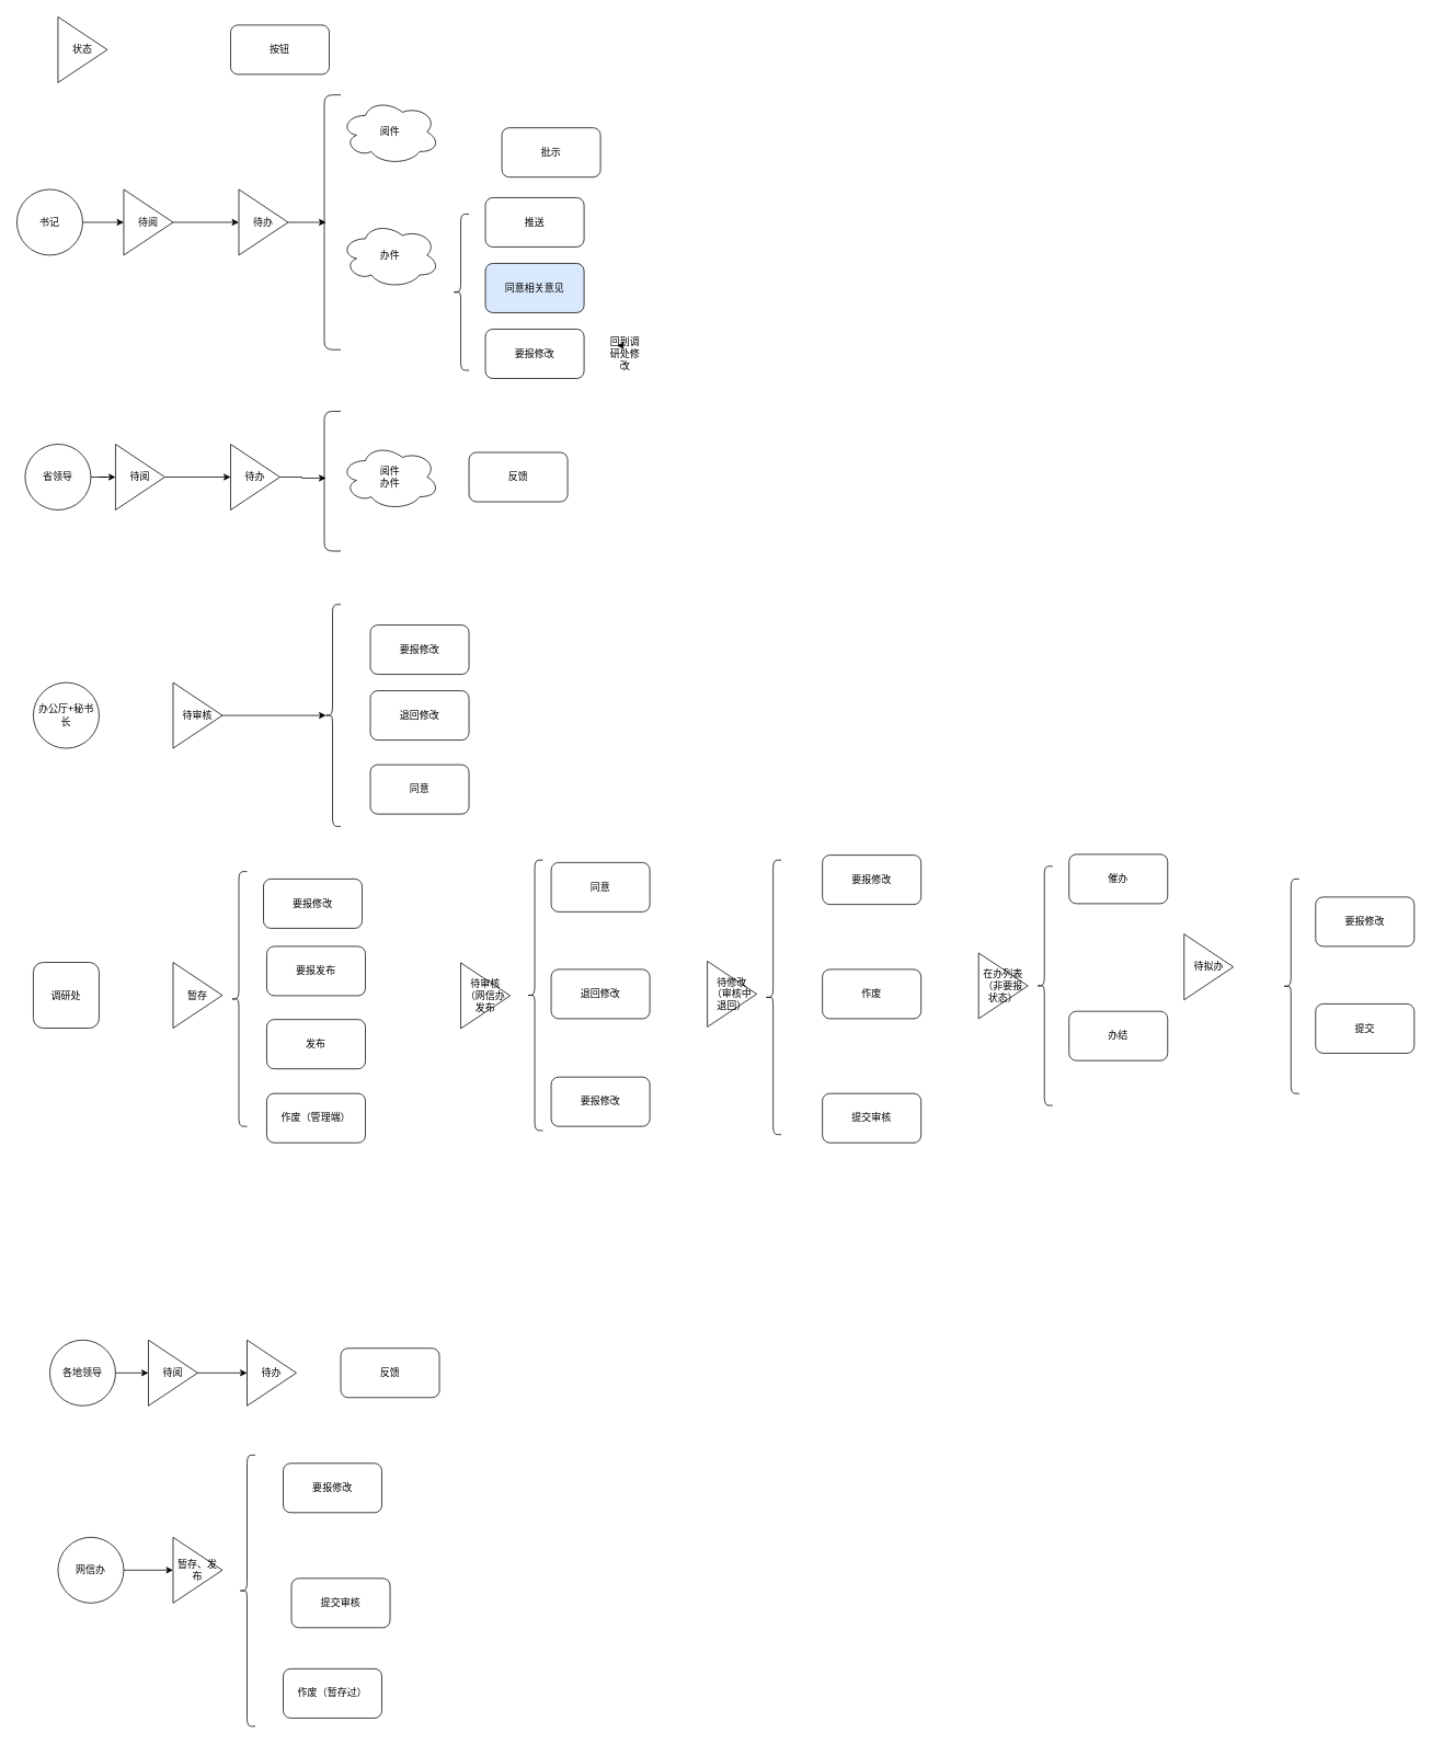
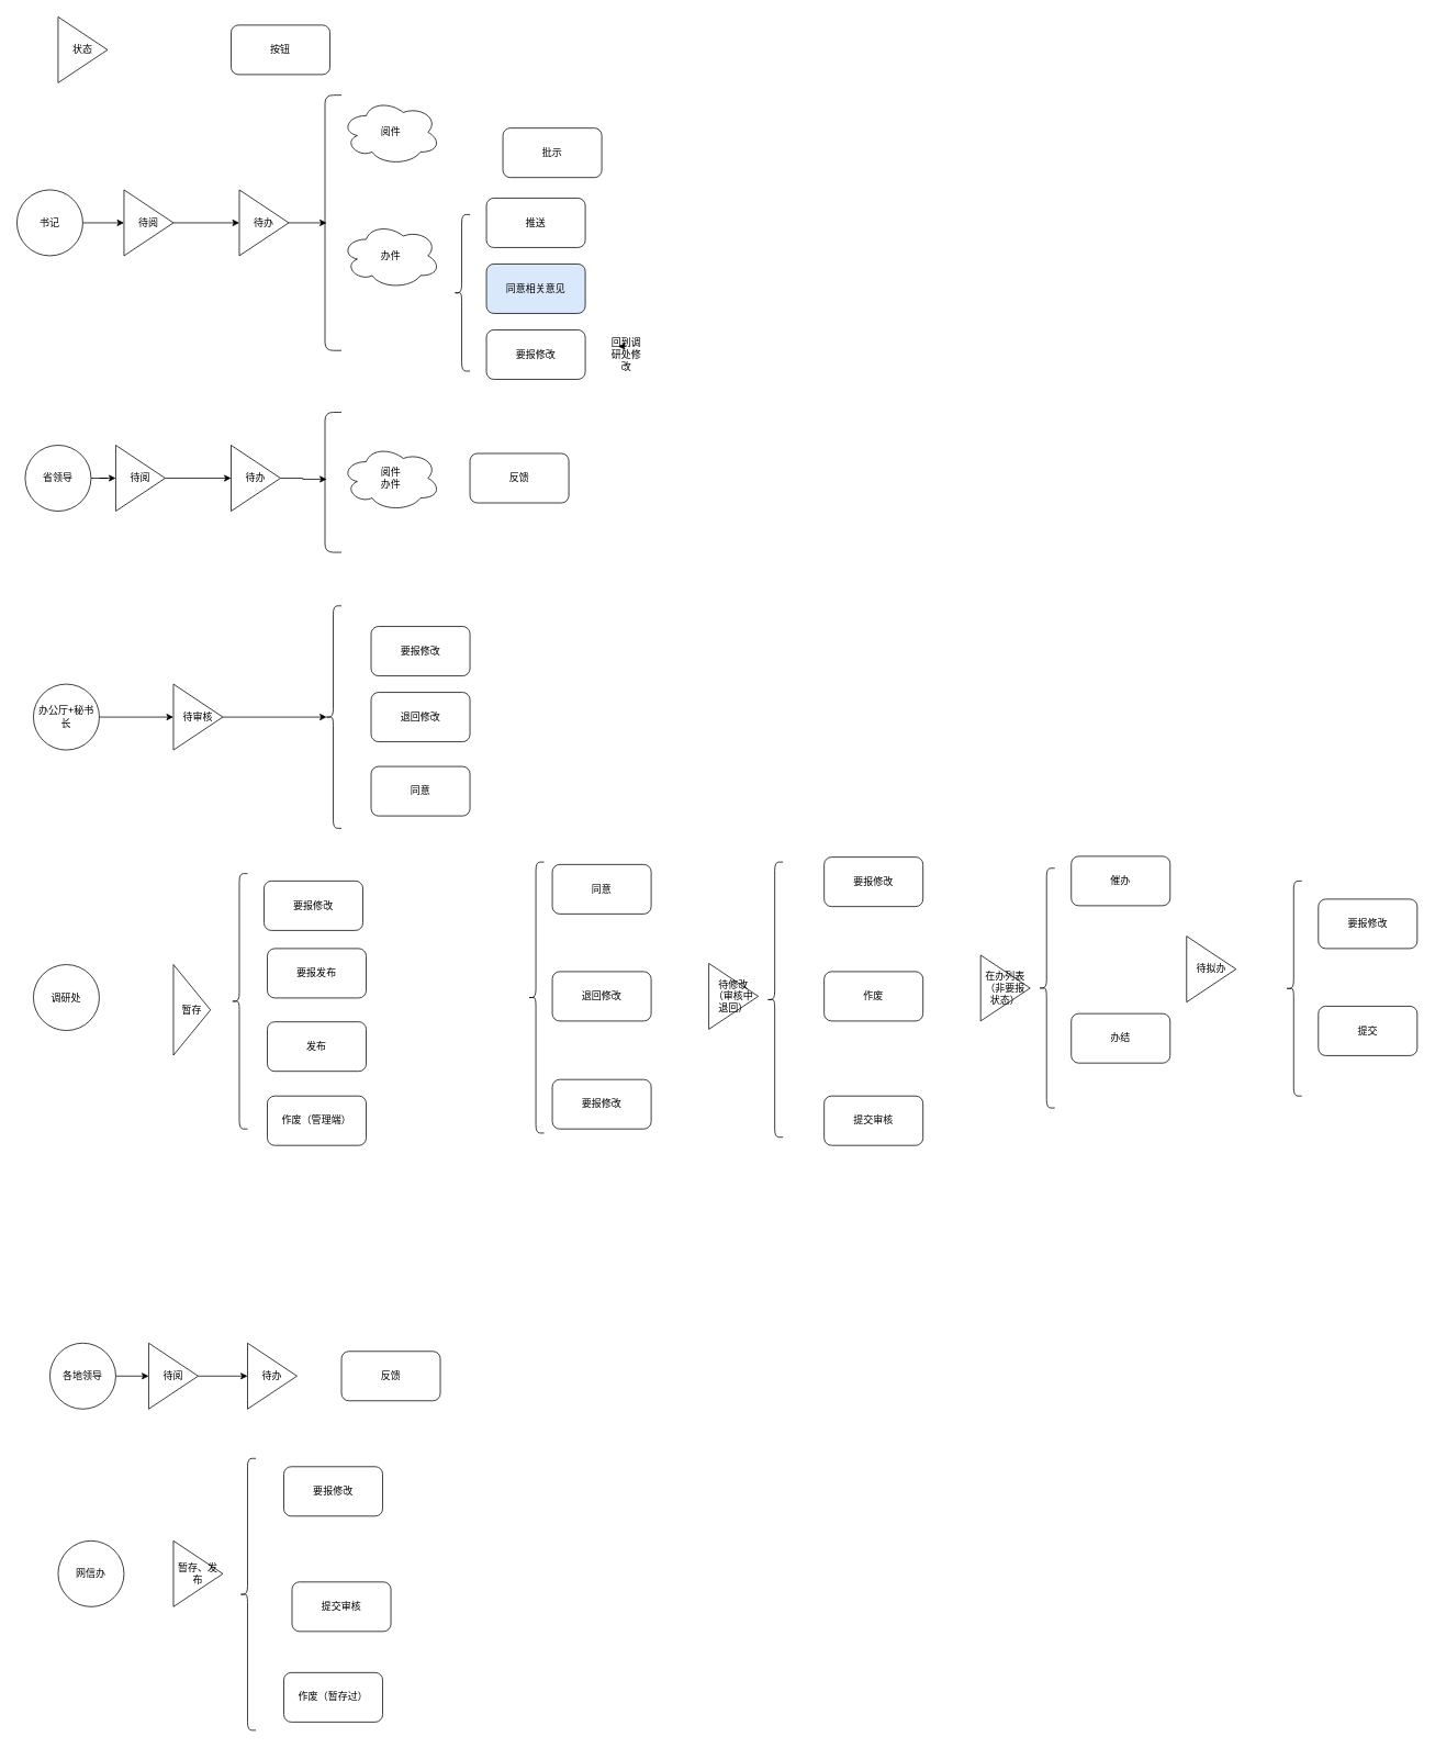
+ <mxCell id="29" value="" style="edgeStyle=orthogonalEdgeStyle;rounded=0;orthogonalLoop=1;jettySize=auto;html=1;" edge="1" parent="1" source="30" target="32"><mxGeometry relative="1" as="geometry" /></mxCell>
- <mxCell id="37" value="调研处" style="whiteSpace=wrap;html=1;aspect=fixed;rounded=1;" vertex="1" parent="1"><mxGeometry x="40" y="1170.5" width="80" height="80" as="geometry" /></mxCell>
+ <mxCell id="37" value="调研处" style="ellipse;whiteSpace=wrap;html=1;aspect=fixed;" vertex="1" parent="1"><mxGeometry x="40" y="1170.5" width="80" height="80" as="geometry" /></mxCell>
- <mxCell id="38" value="暂存" style="triangle;whiteSpace=wrap;html=1;" vertex="1" parent="1"><mxGeometry x="210" y="1170.5" width="60" height="80" as="geometry" /></mxCell>
+ <mxCell id="38" value="暂存" style="triangle;whiteSpace=wrap;html=1;" vertex="1" parent="1"><mxGeometry x="210" y="1170.5" width="45" height="110" as="geometry" /></mxCell>
- <mxCell id="44" value="待审核（网信办发布" style="triangle;whiteSpace=wrap;html=1;" vertex="1" parent="1"><mxGeometry x="560" y="1171" width="60" height="80" as="geometry" /></mxCell>
- <mxCell id="68" style="edgeStyle=orthogonalEdgeStyle;rounded=0;orthogonalLoop=1;jettySize=auto;html=1;" edge="1" parent="1" source="69" target="70"><mxGeometry relative="1" as="geometry" /></mxCell>
